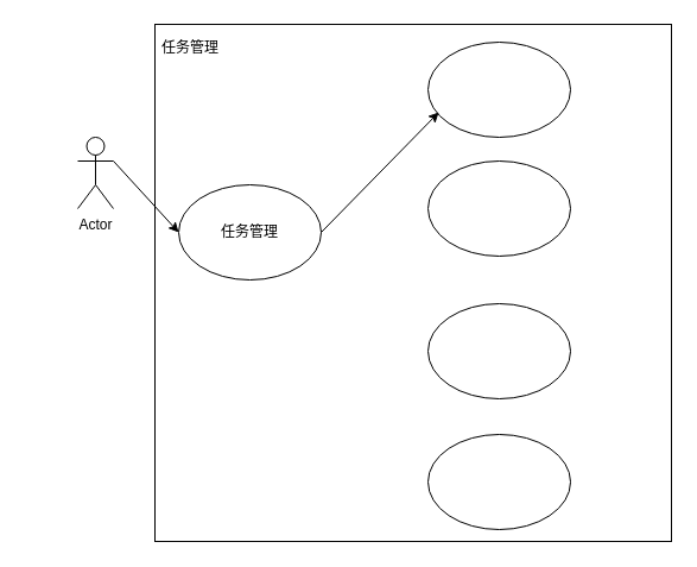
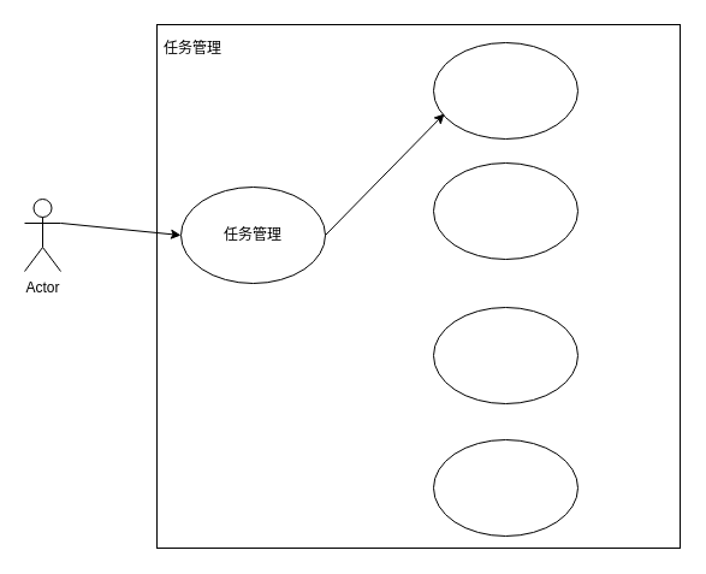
- <mxCell id="2" value="Actor" style="shape=umlActor;verticalLabelPosition=bottom;verticalAlign=top;html=1;outlineConnect=0;" vertex="1" parent="1"><mxGeometry x="65" y="115" width="30" height="60" as="geometry" /></mxCell>
+ <mxCell id="2" value="Actor" style="shape=umlActor;verticalLabelPosition=bottom;verticalAlign=top;html=1;outlineConnect=0;" vertex="1" parent="1"><mxGeometry x="20" y="165" width="30" height="60" as="geometry" /></mxCell>
